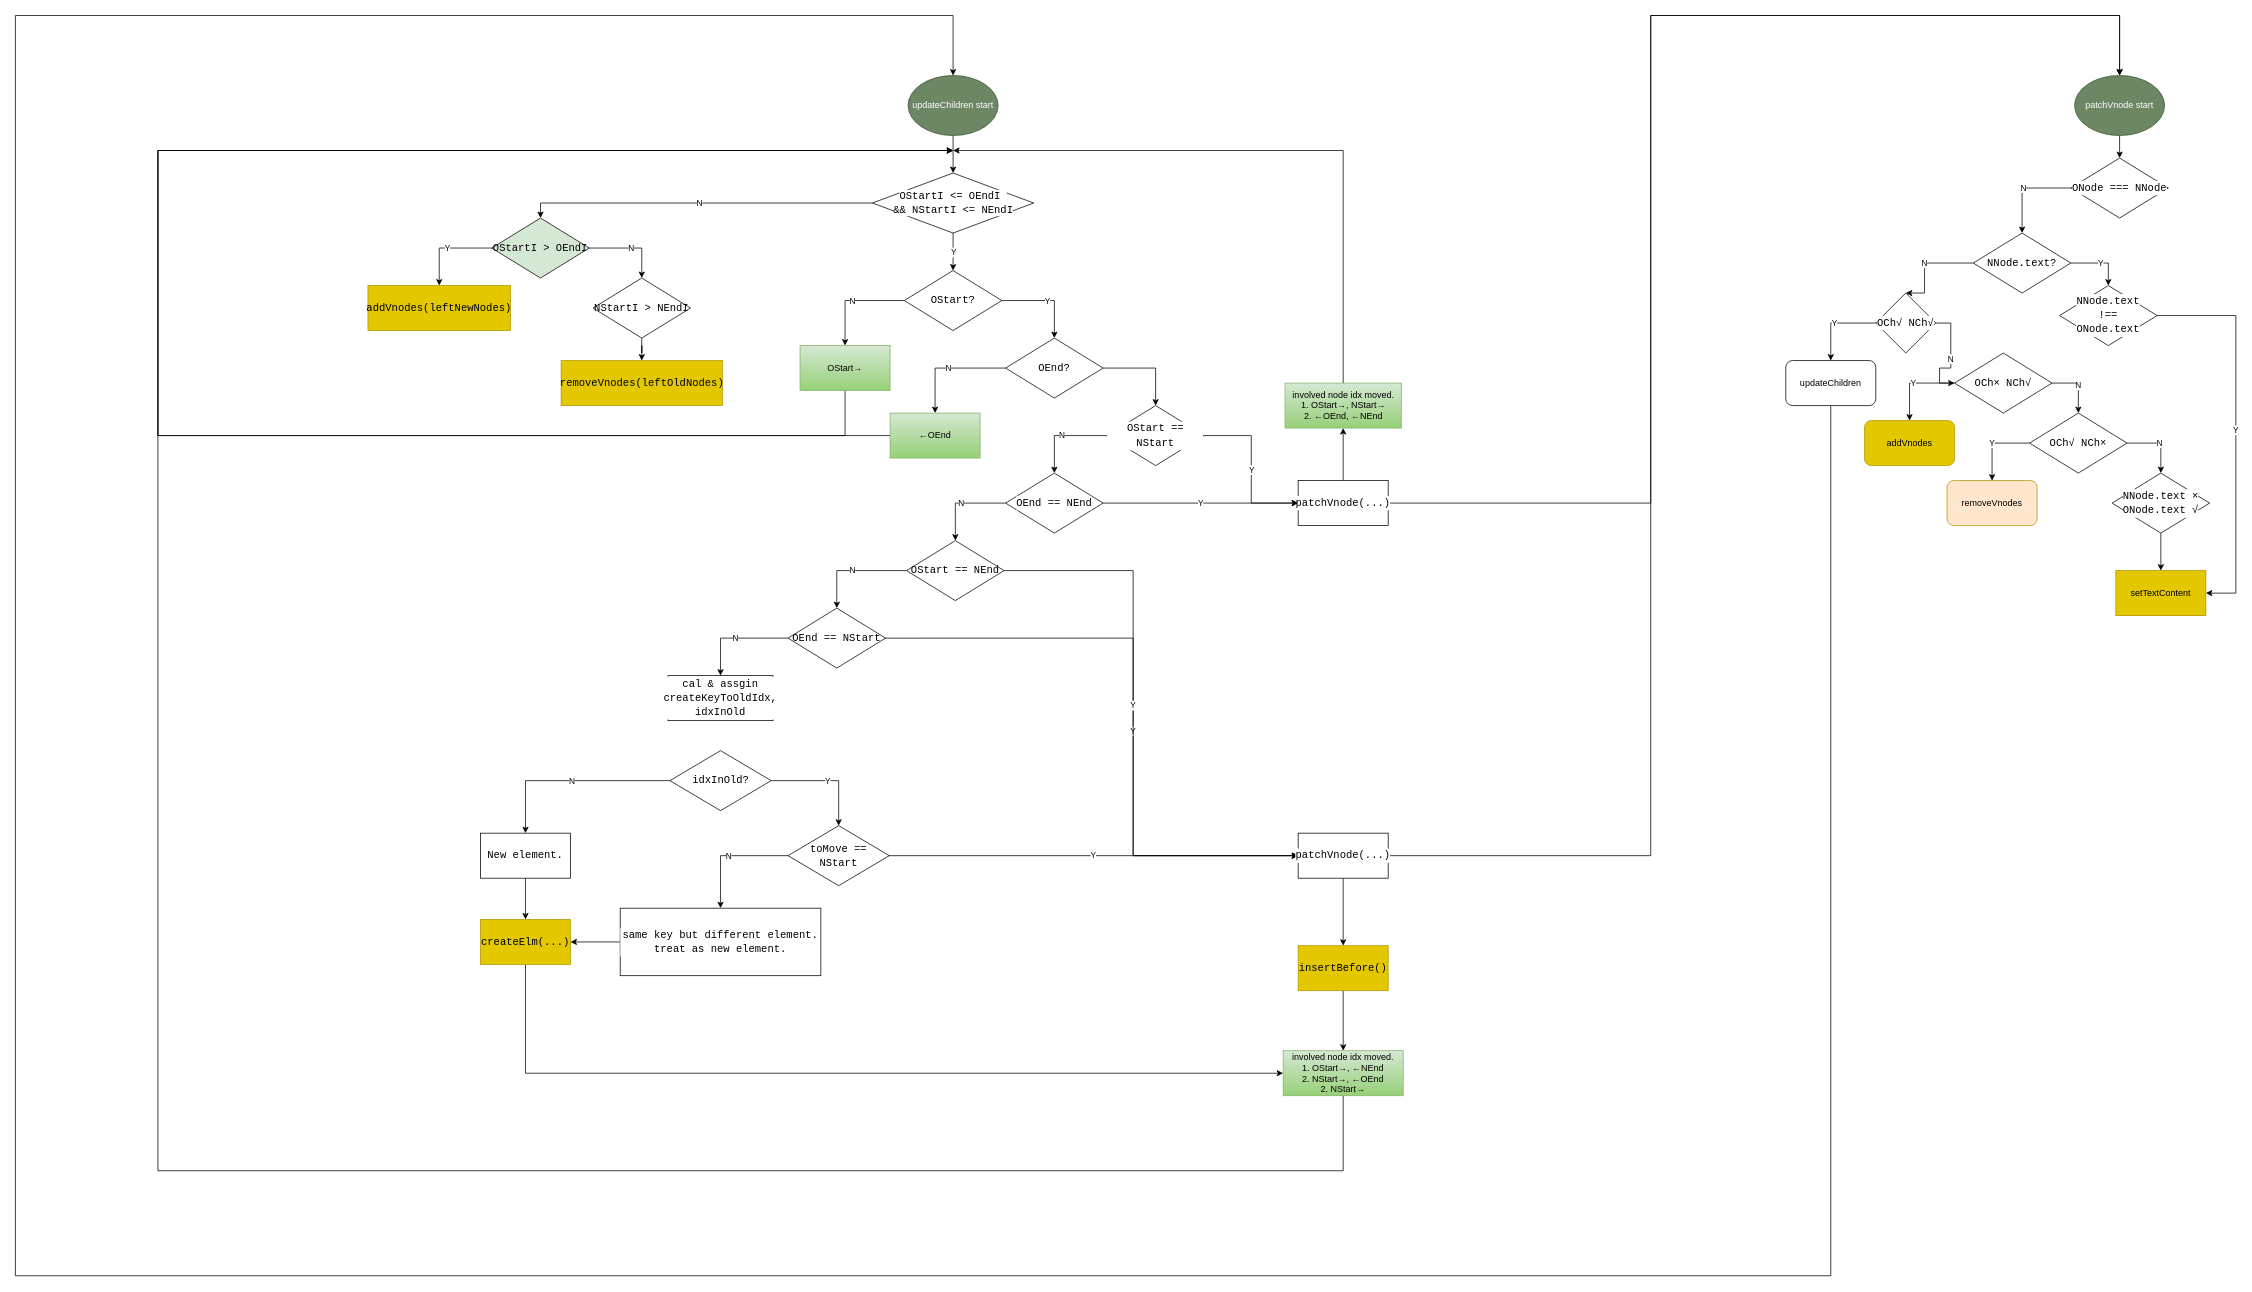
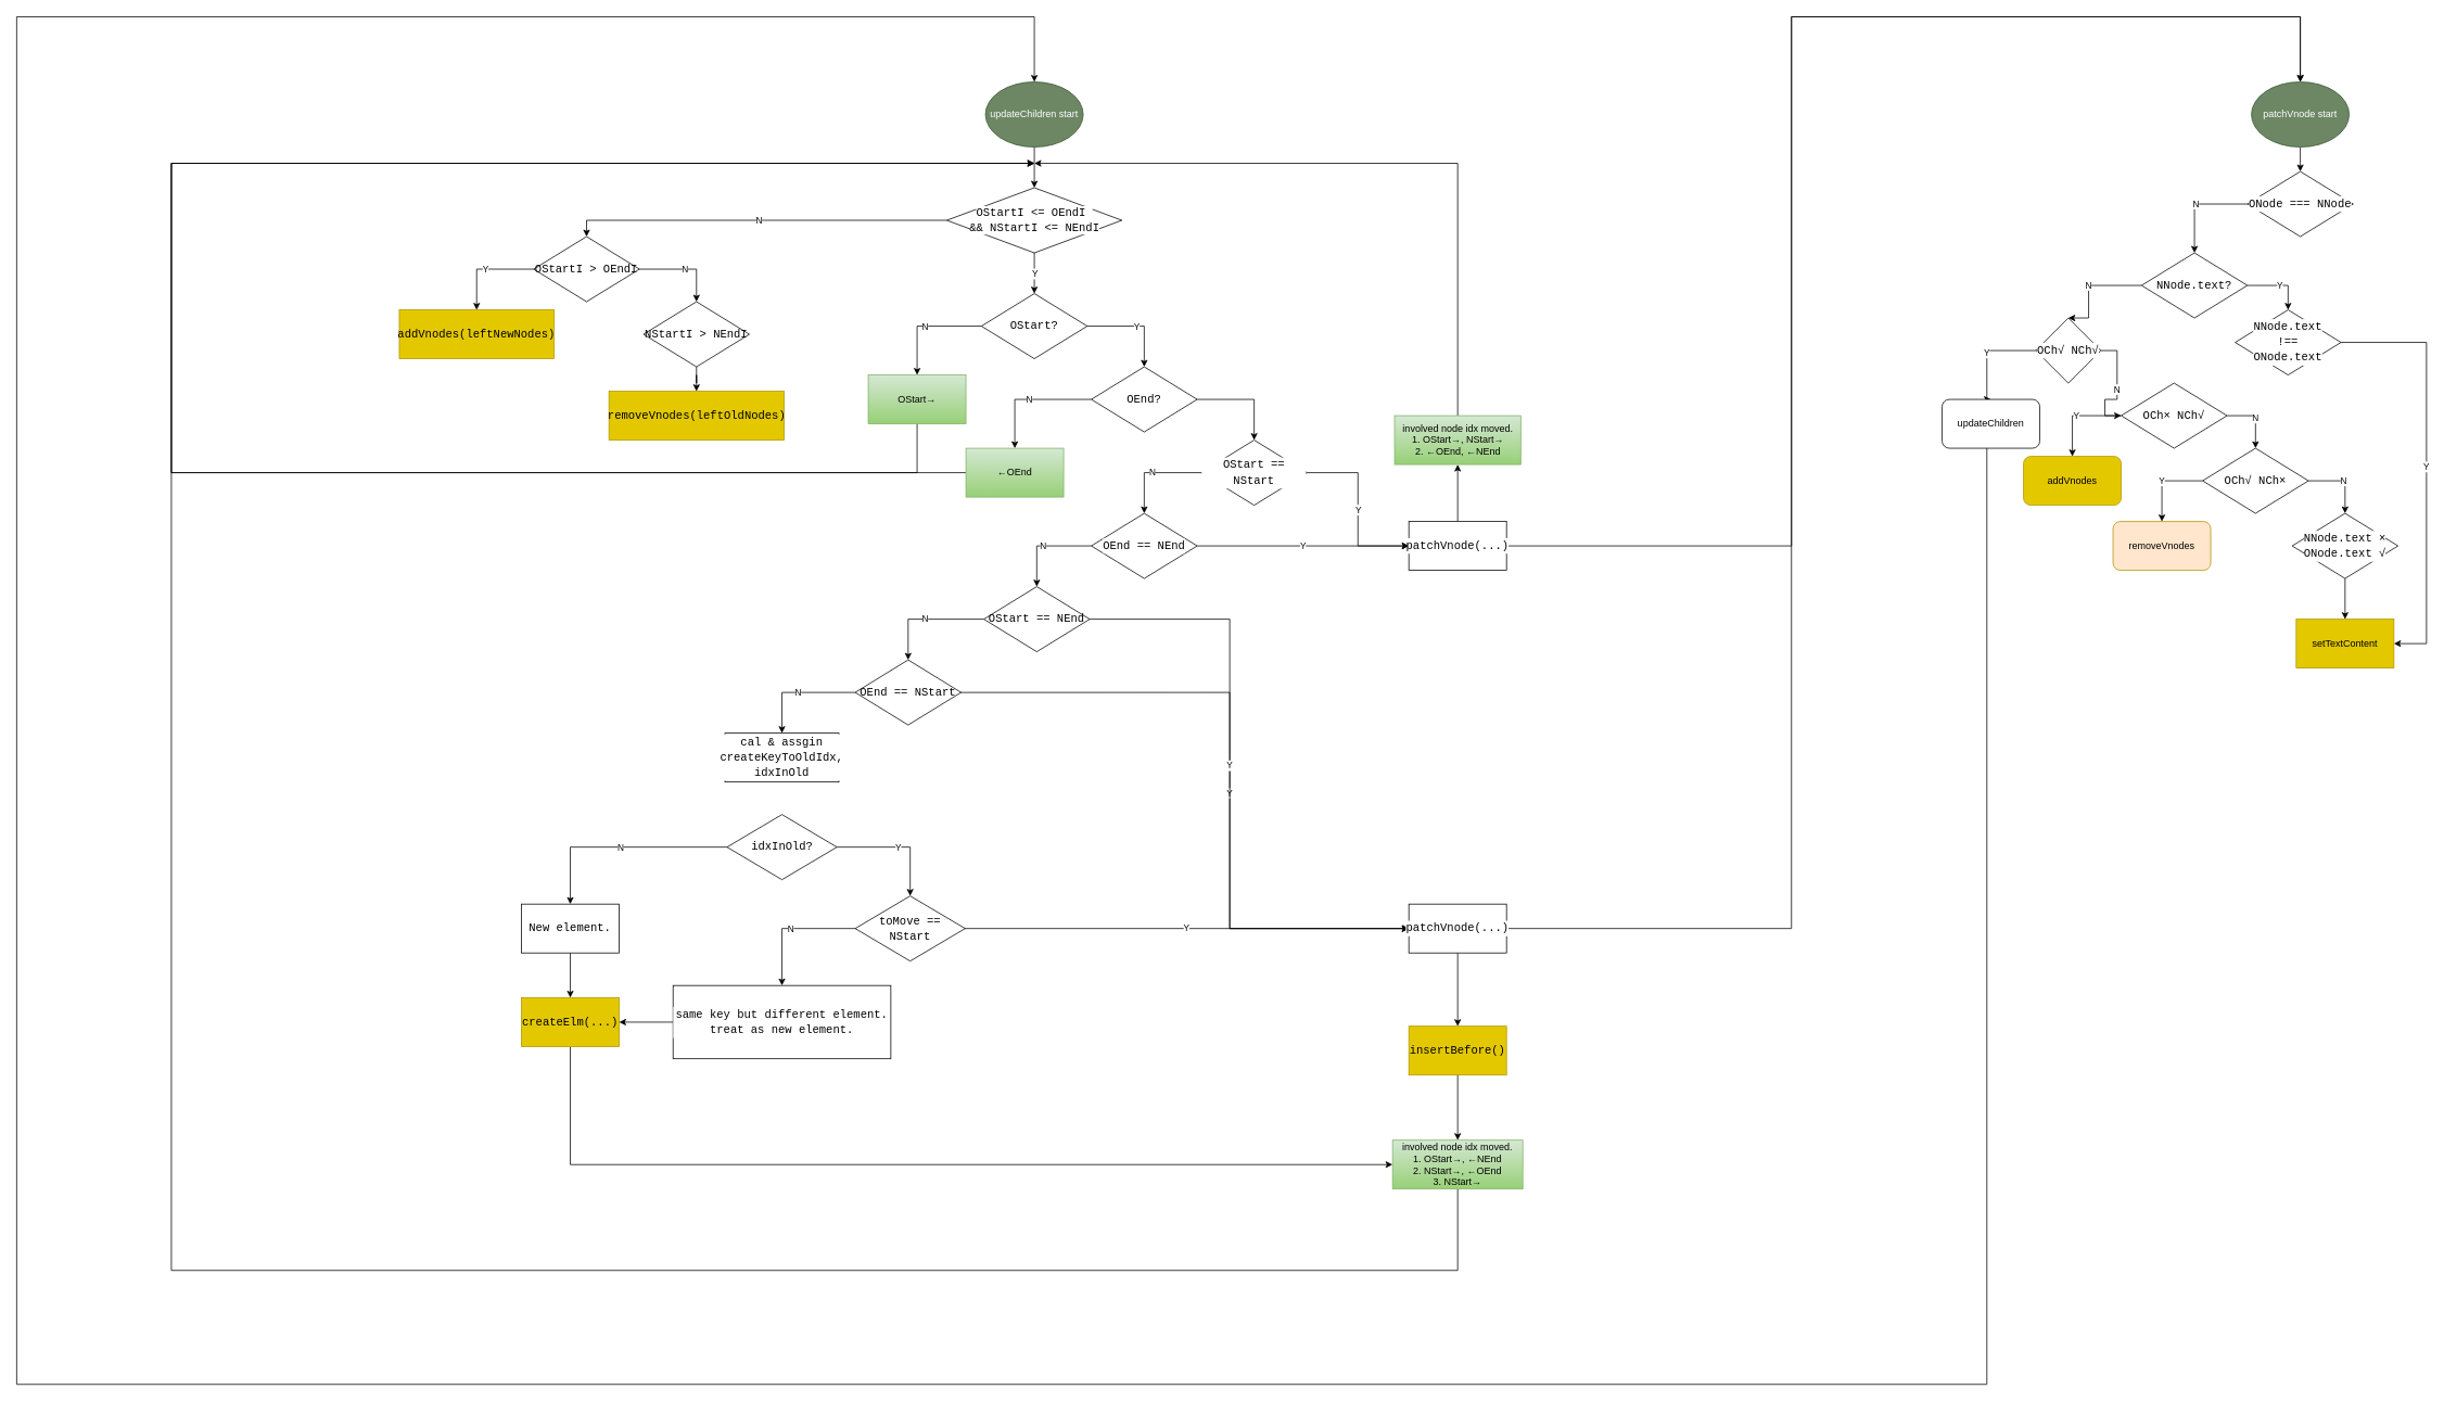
- <mxCell id="54" value="&lt;div style=&quot;font-family: Consolas, &amp;quot;Courier New&amp;quot;, monospace; font-size: 14px; line-height: 19px;&quot;&gt;&lt;div style=&quot;line-height: 19px;&quot;&gt;&lt;span style=&quot;&quot;&gt;OStartI&lt;/span&gt;&amp;nbsp;&amp;gt; O&lt;span style=&quot;&quot;&gt;EndI&lt;/span&gt;&lt;/div&gt;&lt;/div&gt;" style="rhombus;whiteSpace=wrap;html=1;labelBackgroundColor=none;fontColor=default;fillColor=#d5e8d4;" parent="1" vertex="1"><mxGeometry x="655" y="290" width="130" height="80" as="geometry" /></mxCell>
+ <mxCell id="54" value="&lt;div style=&quot;font-family: Consolas, &amp;quot;Courier New&amp;quot;, monospace; font-size: 14px; line-height: 19px;&quot;&gt;&lt;div style=&quot;line-height: 19px;&quot;&gt;&lt;span style=&quot;&quot;&gt;OStartI&lt;/span&gt;&amp;nbsp;&amp;gt; O&lt;span style=&quot;&quot;&gt;EndI&lt;/span&gt;&lt;/div&gt;&lt;/div&gt;" style="rhombus;whiteSpace=wrap;html=1;labelBackgroundColor=none;fontColor=default;" parent="1" vertex="1"><mxGeometry x="655" y="290" width="130" height="80" as="geometry" /></mxCell>
- <mxCell id="74" value="updateChildren" style="rounded=1;whiteSpace=wrap;html=1;" parent="1" vertex="1"><mxGeometry x="2380" y="480" width="120" height="60" as="geometry" /></mxCell>
+ <mxCell id="74" value="updateChildren" style="rounded=1;whiteSpace=wrap;html=1;" parent="1" vertex="1"><mxGeometry x="2385" y="490" width="120" height="60" as="geometry" /></mxCell>
- <mxCell id="94" value="involved node idx moved.&lt;br&gt;1. OStart→, ←NEnd&lt;br&gt;2. NStart→, ←OEnd&lt;br&gt;2. NStart→" style="rounded=0;whiteSpace=wrap;html=1;labelBackgroundColor=none;fillColor=#d5e8d4;gradientColor=#97d077;strokeColor=#82b366;" parent="1" vertex="1"><mxGeometry x="1710" y="1400" width="160" height="60" as="geometry" /></mxCell>
+ <mxCell id="94" value="involved node idx moved.&lt;br&gt;1. OStart→, ←NEnd&lt;br&gt;2. NStart→, ←OEnd&lt;br&gt;3. NStart→" style="rounded=0;whiteSpace=wrap;html=1;labelBackgroundColor=none;fillColor=#d5e8d4;gradientColor=#97d077;strokeColor=#82b366;" parent="1" vertex="1"><mxGeometry x="1710" y="1400" width="160" height="60" as="geometry" /></mxCell>
